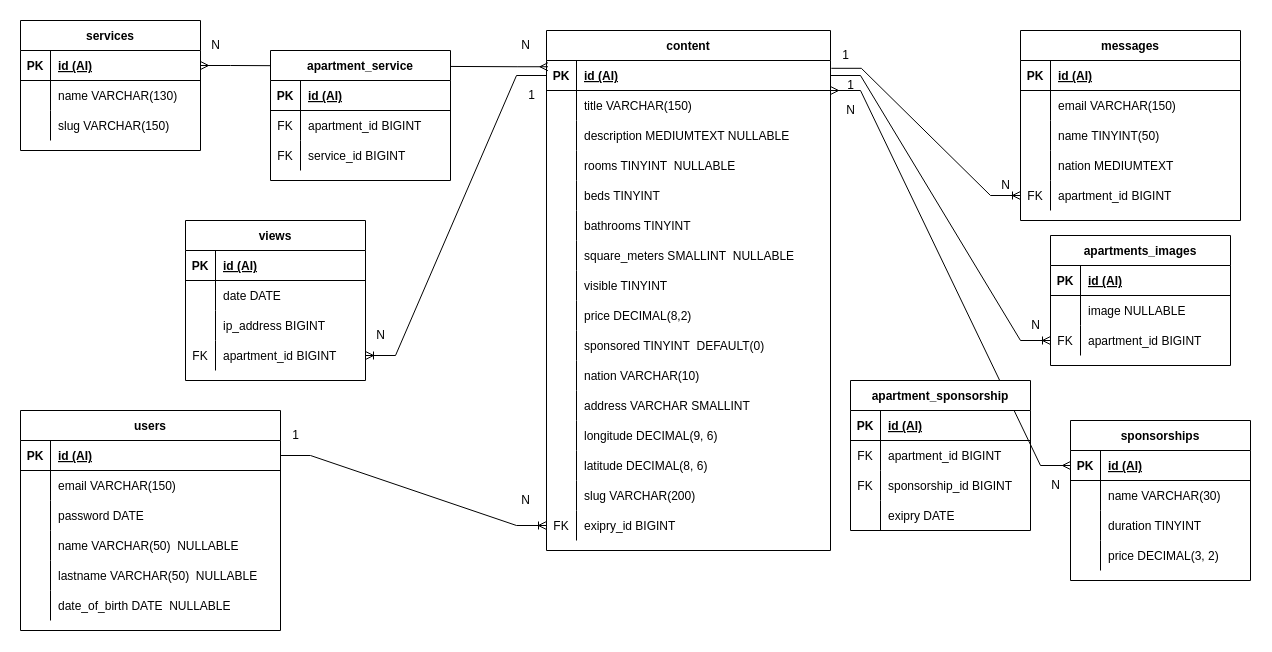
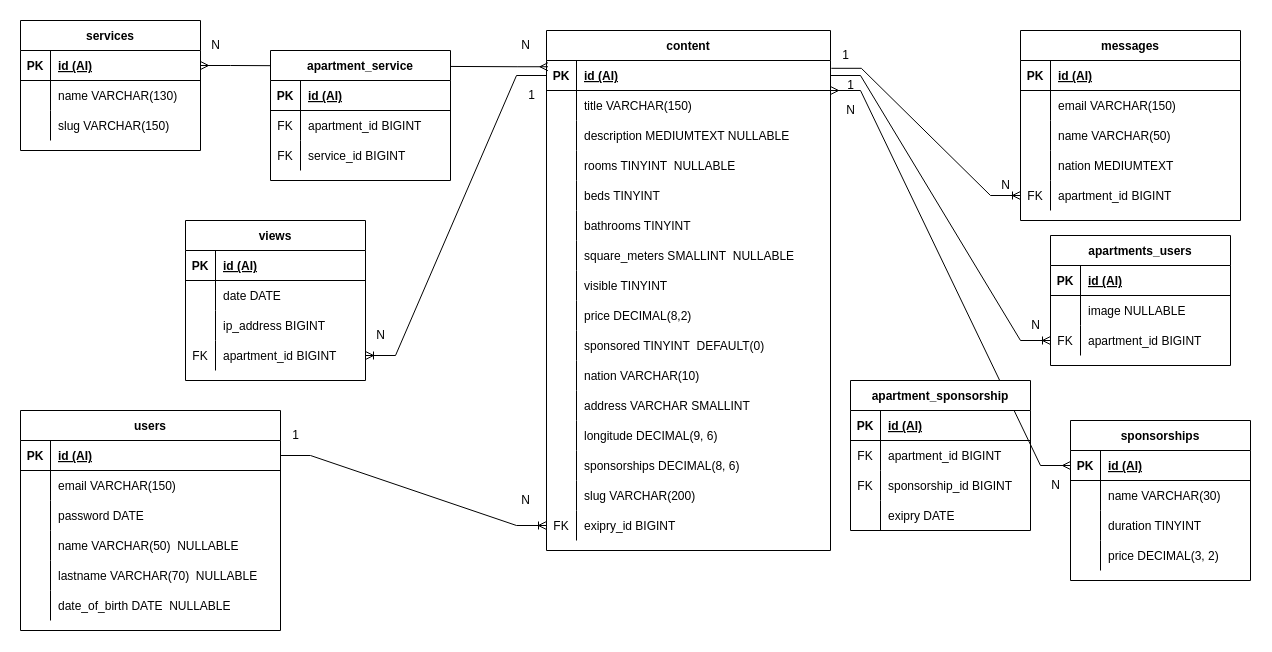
- <mxCell id="101" value="name TINYINT(50)" style="shape=partialRectangle;connectable=0;fillColor=none;top=0;left=0;bottom=0;right=0;align=left;spacingLeft=6;overflow=hidden;" parent="99" vertex="1"><mxGeometry x="30" width="190" height="30" as="geometry"><mxRectangle width="190" height="30" as="alternateBounds" /></mxGeometry></mxCell>
+ <mxCell id="101" value="name VARCHAR(50)" style="shape=partialRectangle;connectable=0;fillColor=none;top=0;left=0;bottom=0;right=0;align=left;spacingLeft=6;overflow=hidden;" parent="99" vertex="1"><mxGeometry x="30" width="190" height="30" as="geometry"><mxRectangle width="190" height="30" as="alternateBounds" /></mxGeometry></mxCell>
- <mxCell id="115" value="apartments_images" style="shape=table;startSize=30;container=1;collapsible=1;childLayout=tableLayout;fixedRows=1;rowLines=0;fontStyle=1;align=center;resizeLast=1;" parent="1" vertex="1"><mxGeometry x="1050" y="235" width="180" height="130" as="geometry" /></mxCell>
+ <mxCell id="115" value="apartments_users" style="shape=table;startSize=30;container=1;collapsible=1;childLayout=tableLayout;fixedRows=1;rowLines=0;fontStyle=1;align=center;resizeLast=1;" parent="1" vertex="1"><mxGeometry x="1050" y="235" width="180" height="130" as="geometry" /></mxCell>
- <mxCell id="63" value="latitude DECIMAL(8, 6)" style="shape=partialRectangle;connectable=0;fillColor=none;top=0;left=0;bottom=0;right=0;align=left;spacingLeft=6;overflow=hidden;" parent="61" vertex="1"><mxGeometry x="30" width="254" height="30" as="geometry"><mxRectangle width="254" height="30" as="alternateBounds" /></mxGeometry></mxCell>
+ <mxCell id="63" value="sponsorships DECIMAL(8, 6)" style="shape=partialRectangle;connectable=0;fillColor=none;top=0;left=0;bottom=0;right=0;align=left;spacingLeft=6;overflow=hidden;" parent="61" vertex="1"><mxGeometry x="30" width="254" height="30" as="geometry"><mxRectangle width="254" height="30" as="alternateBounds" /></mxGeometry></mxCell>
- <mxCell id="17" value="lastname VARCHAR(50)  NULLABLE" style="shape=partialRectangle;connectable=0;fillColor=none;top=0;left=0;bottom=0;right=0;align=left;spacingLeft=6;overflow=hidden;" parent="15" vertex="1"><mxGeometry x="30" width="230" height="30" as="geometry"><mxRectangle width="230" height="30" as="alternateBounds" /></mxGeometry></mxCell>
+ <mxCell id="17" value="lastname VARCHAR(70)  NULLABLE" style="shape=partialRectangle;connectable=0;fillColor=none;top=0;left=0;bottom=0;right=0;align=left;spacingLeft=6;overflow=hidden;" parent="15" vertex="1"><mxGeometry x="30" width="230" height="30" as="geometry"><mxRectangle width="230" height="30" as="alternateBounds" /></mxGeometry></mxCell>
